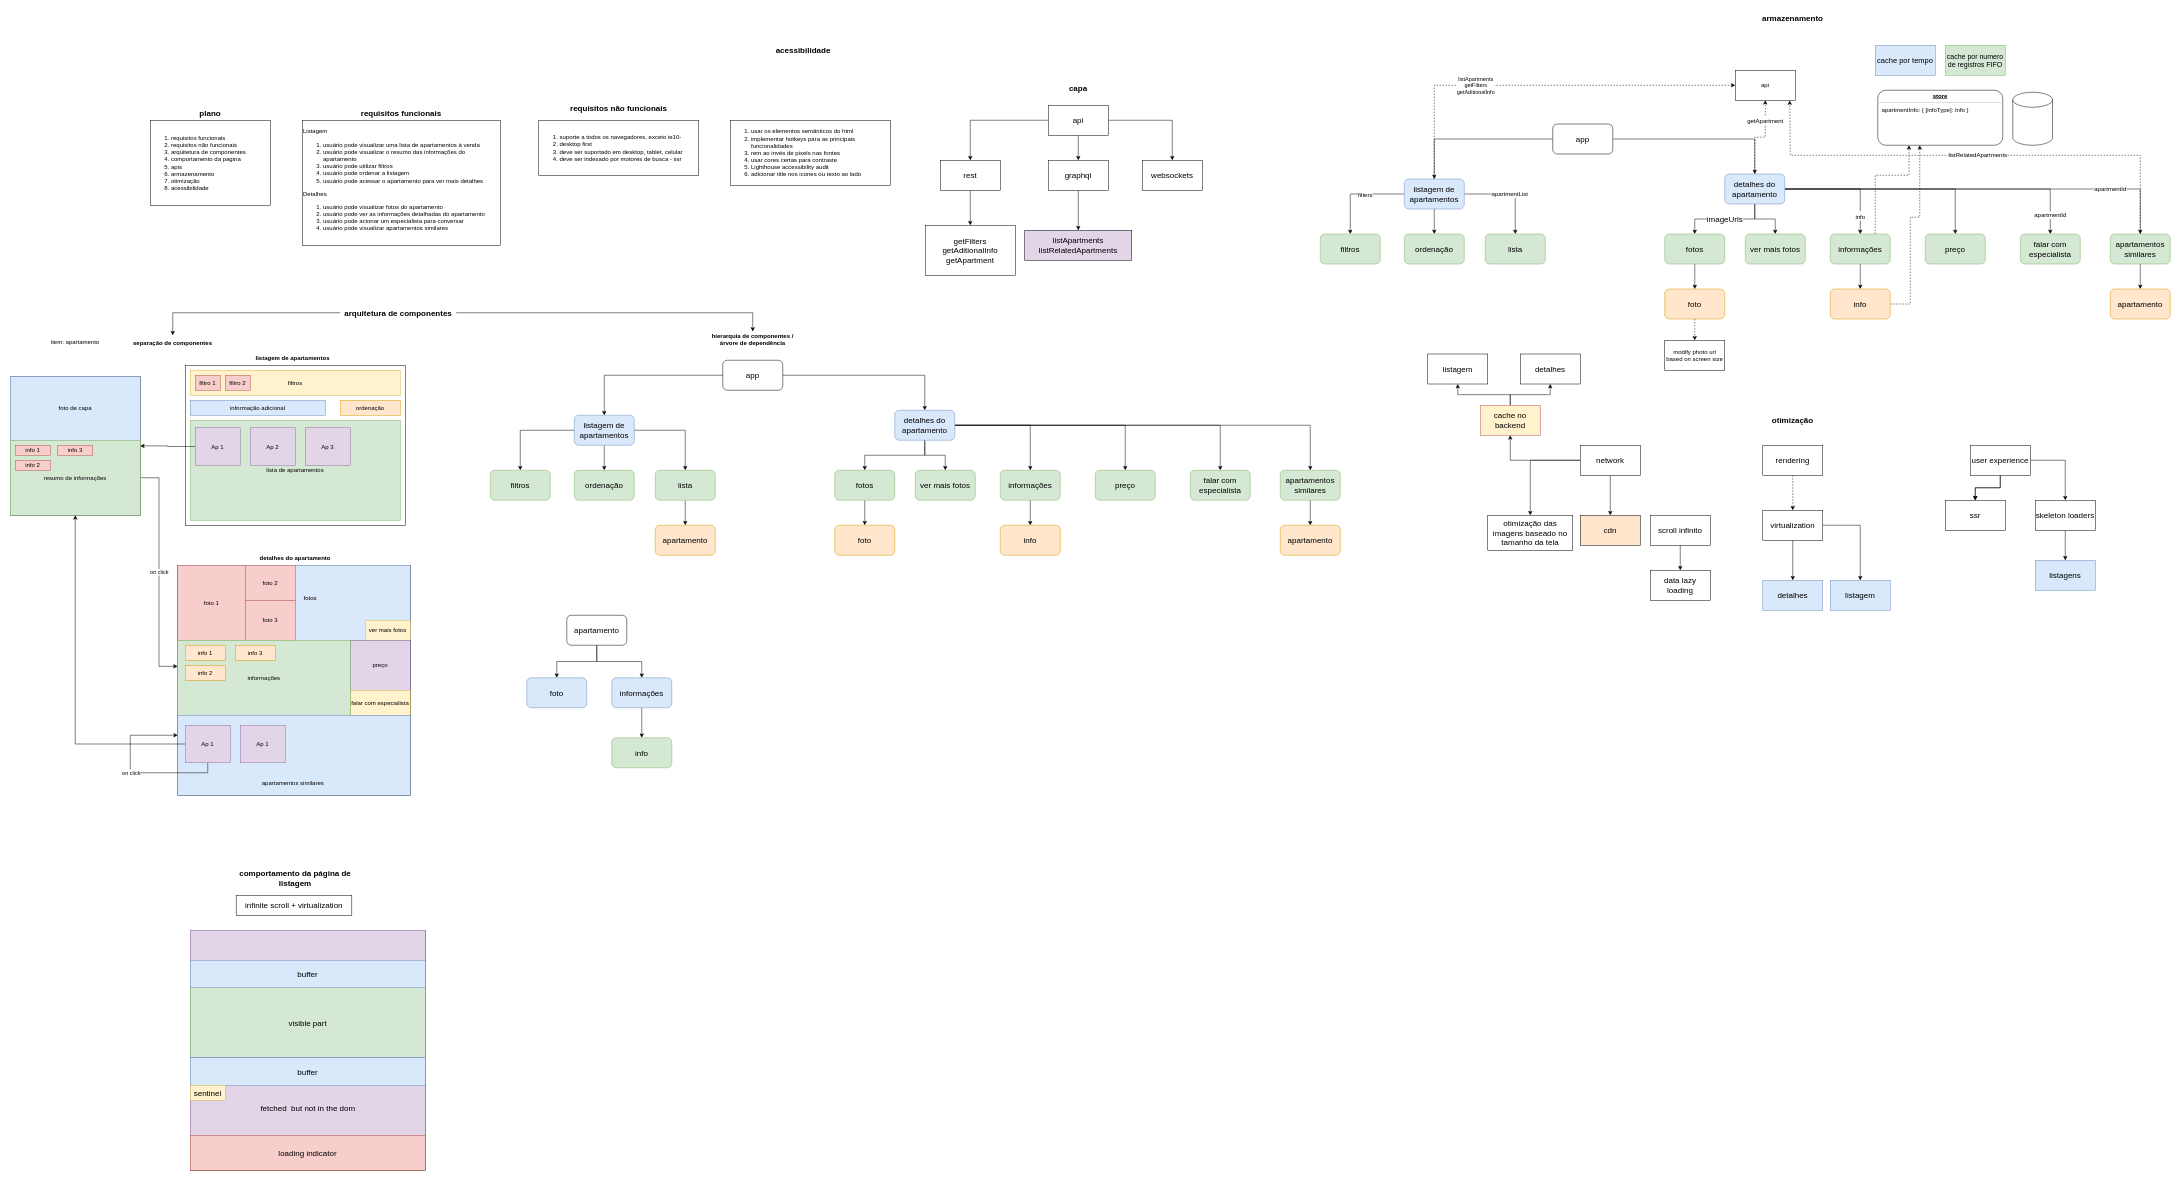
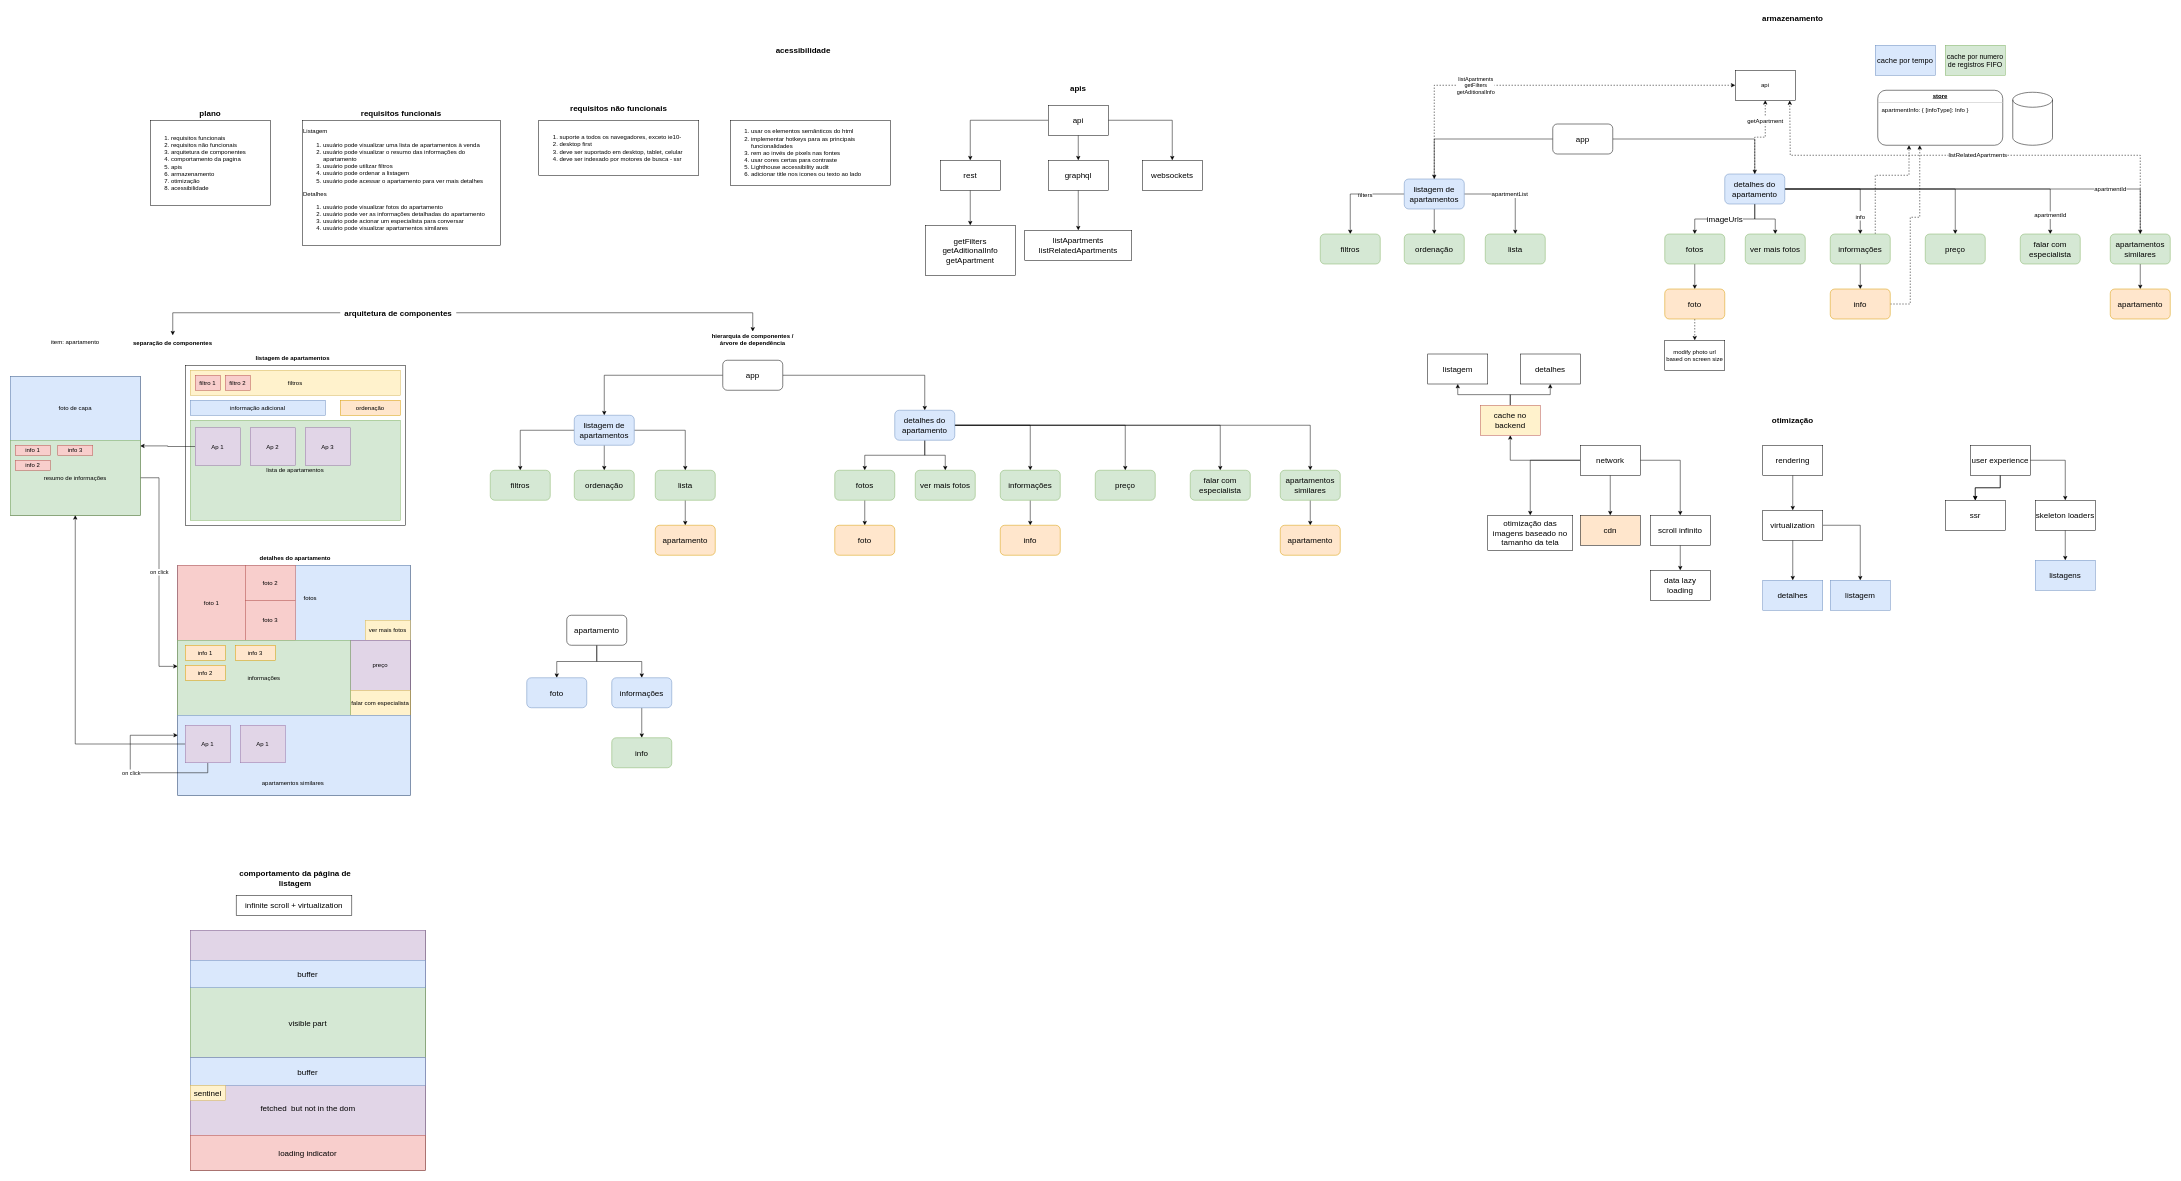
- <mxCell id="101" value="capa" style="text;html=1;strokeColor=none;fillColor=none;align=center;verticalAlign=middle;whiteSpace=wrap;rounded=0;fontStyle=1;fontSize=16;" vertex="1" parent="1"><mxGeometry x="2040" y="160" width="232" height="30" as="geometry" /></mxCell>
+ <mxCell id="101" value="apis" style="text;html=1;strokeColor=none;fillColor=none;align=center;verticalAlign=middle;whiteSpace=wrap;rounded=0;fontStyle=1;fontSize=16;" vertex="1" parent="1"><mxGeometry x="2040" y="160" width="232" height="30" as="geometry" /></mxCell>
- <mxCell id="111" value="listApartments&lt;br&gt;listRelatedApartments" style="rounded=0;whiteSpace=wrap;html=1;fontSize=16;fillColor=#e1d5e7;" vertex="1" parent="1"><mxGeometry x="2049" y="460" width="214" height="60" as="geometry" /></mxCell>
+ <mxCell id="111" value="listApartments&lt;br&gt;listRelatedApartments" style="rounded=0;whiteSpace=wrap;html=1;fontSize=16;" vertex="1" parent="1"><mxGeometry x="2049" y="460" width="214" height="60" as="geometry" /></mxCell>
- <mxCell id="162" value="" style="edgeStyle=orthogonalEdgeStyle;rounded=0;orthogonalLoop=1;jettySize=auto;html=1;fontSize=16;dashed=1;" edge="1" parent="1" source="163" target="184"><mxGeometry relative="1" as="geometry" /></mxCell>
+ <mxCell id="162" value="" style="edgeStyle=orthogonalEdgeStyle;rounded=0;orthogonalLoop=1;jettySize=auto;html=1;fontSize=16;" edge="1" parent="1" source="163" target="184"><mxGeometry relative="1" as="geometry" /></mxCell>
+ <mxCell id="159" value="" style="edgeStyle=orthogonalEdgeStyle;rounded=0;orthogonalLoop=1;jettySize=auto;html=1;fontSize=16;" edge="1" parent="1" source="161" target="175"><mxGeometry relative="1" as="geometry" /></mxCell>
